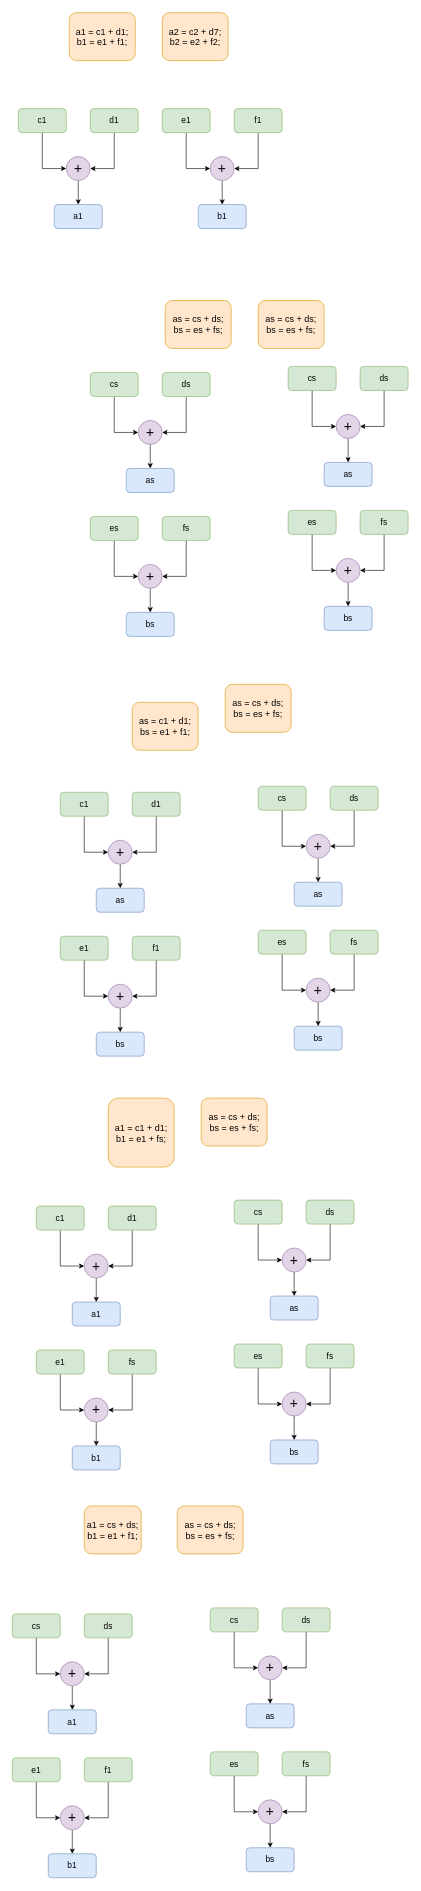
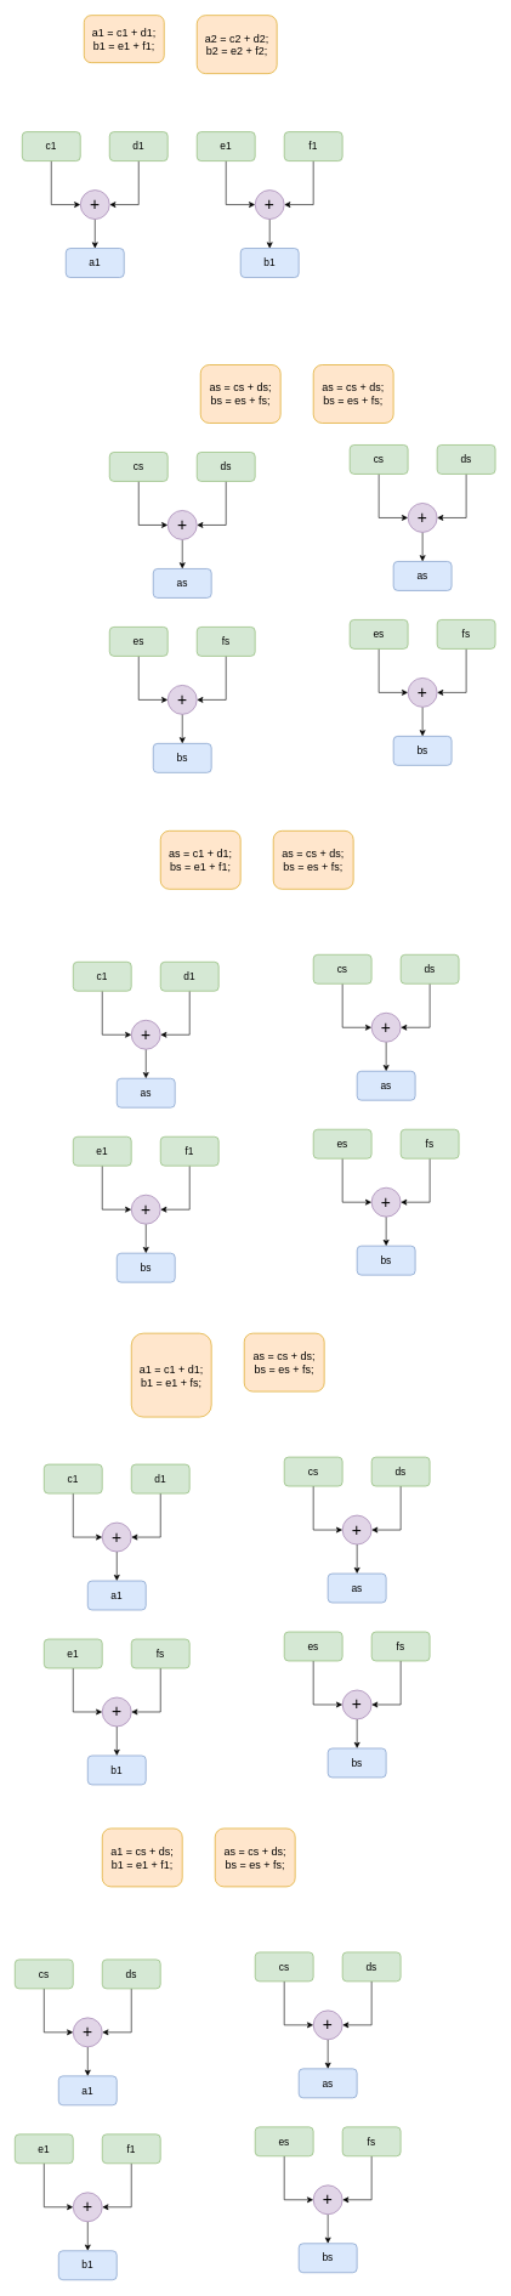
- <mxCell id="2" value="&lt;font style=&quot;font-size: 15px&quot;&gt;a1 = c1 + d1;&lt;br&gt;b1 = e1 + f1;&lt;br&gt;&lt;/font&gt;" style="rounded=1;whiteSpace=wrap;html=1;fillColor=#ffe6cc;strokeColor=#d79b00;" vertex="1" parent="1"><mxGeometry x="115" y="20" width="110" height="80" as="geometry" /></mxCell>
+ <mxCell id="2" value="&lt;font style=&quot;font-size: 15px&quot;&gt;a1 = c1 + d1;&lt;br&gt;b1 = e1 + f1;&lt;br&gt;&lt;/font&gt;" style="rounded=1;whiteSpace=wrap;html=1;fillColor=#ffe6cc;strokeColor=#d79b00;" vertex="1" parent="1"><mxGeometry x="115" y="20" width="110" height="65" as="geometry" /></mxCell>
- <mxCell id="3" value="&lt;font style=&quot;font-size: 15px&quot;&gt;a2 = c2 + d7;&lt;br&gt;b2 = e2 + f2;&lt;br&gt;&lt;/font&gt;" style="rounded=1;whiteSpace=wrap;html=1;fillColor=#ffe6cc;strokeColor=#d79b00;" vertex="1" parent="1"><mxGeometry x="270" y="20" width="110" height="80" as="geometry" /></mxCell>
+ <mxCell id="3" value="&lt;font style=&quot;font-size: 15px&quot;&gt;a2 = c2 + d2;&lt;br&gt;b2 = e2 + f2;&lt;br&gt;&lt;/font&gt;" style="rounded=1;whiteSpace=wrap;html=1;fillColor=#ffe6cc;strokeColor=#d79b00;" vertex="1" parent="1"><mxGeometry x="270" y="20" width="110" height="80" as="geometry" /></mxCell>
- <mxCell id="48" value="&lt;font style=&quot;font-size: 15px&quot;&gt;as = c1 + d1;&lt;br&gt;bs = e1 + f1;&lt;br&gt;&lt;/font&gt;" style="rounded=1;whiteSpace=wrap;html=1;fillColor=#ffe6cc;strokeColor=#d79b00;" vertex="1" parent="1"><mxGeometry x="220" y="1170" width="110" height="80" as="geometry" /></mxCell>
+ <mxCell id="48" value="&lt;font style=&quot;font-size: 15px&quot;&gt;as = c1 + d1;&lt;br&gt;bs = e1 + f1;&lt;br&gt;&lt;/font&gt;" style="rounded=1;whiteSpace=wrap;html=1;fillColor=#ffe6cc;strokeColor=#d79b00;" vertex="1" parent="1"><mxGeometry x="220" y="1140" width="110" height="80" as="geometry" /></mxCell>
- <mxCell id="108" value="&lt;font style=&quot;font-size: 15px&quot;&gt;a1 = cs + ds;&lt;br&gt;b1 = e1 + f1;&lt;br&gt;&lt;/font&gt;" style="rounded=1;whiteSpace=wrap;html=1;fillColor=#ffe6cc;strokeColor=#d79b00;" vertex="1" parent="1"><mxGeometry x="140" y="2510" width="95" height="80" as="geometry" /></mxCell>
+ <mxCell id="108" value="&lt;font style=&quot;font-size: 15px&quot;&gt;a1 = cs + ds;&lt;br&gt;b1 = e1 + f1;&lt;br&gt;&lt;/font&gt;" style="rounded=1;whiteSpace=wrap;html=1;fillColor=#ffe6cc;strokeColor=#d79b00;" vertex="1" parent="1"><mxGeometry x="140" y="2510" width="110" height="80" as="geometry" /></mxCell>
